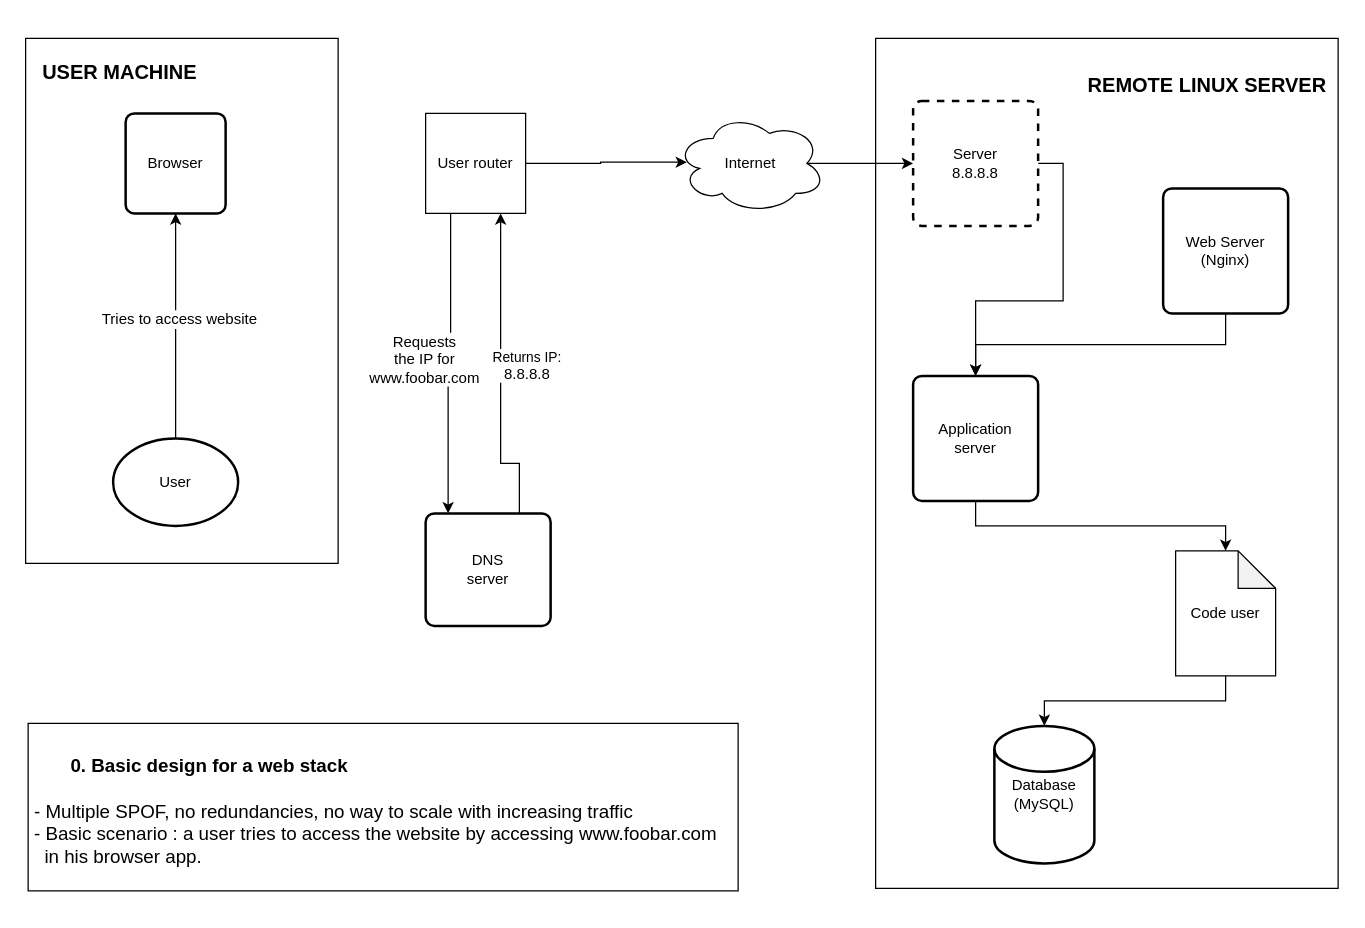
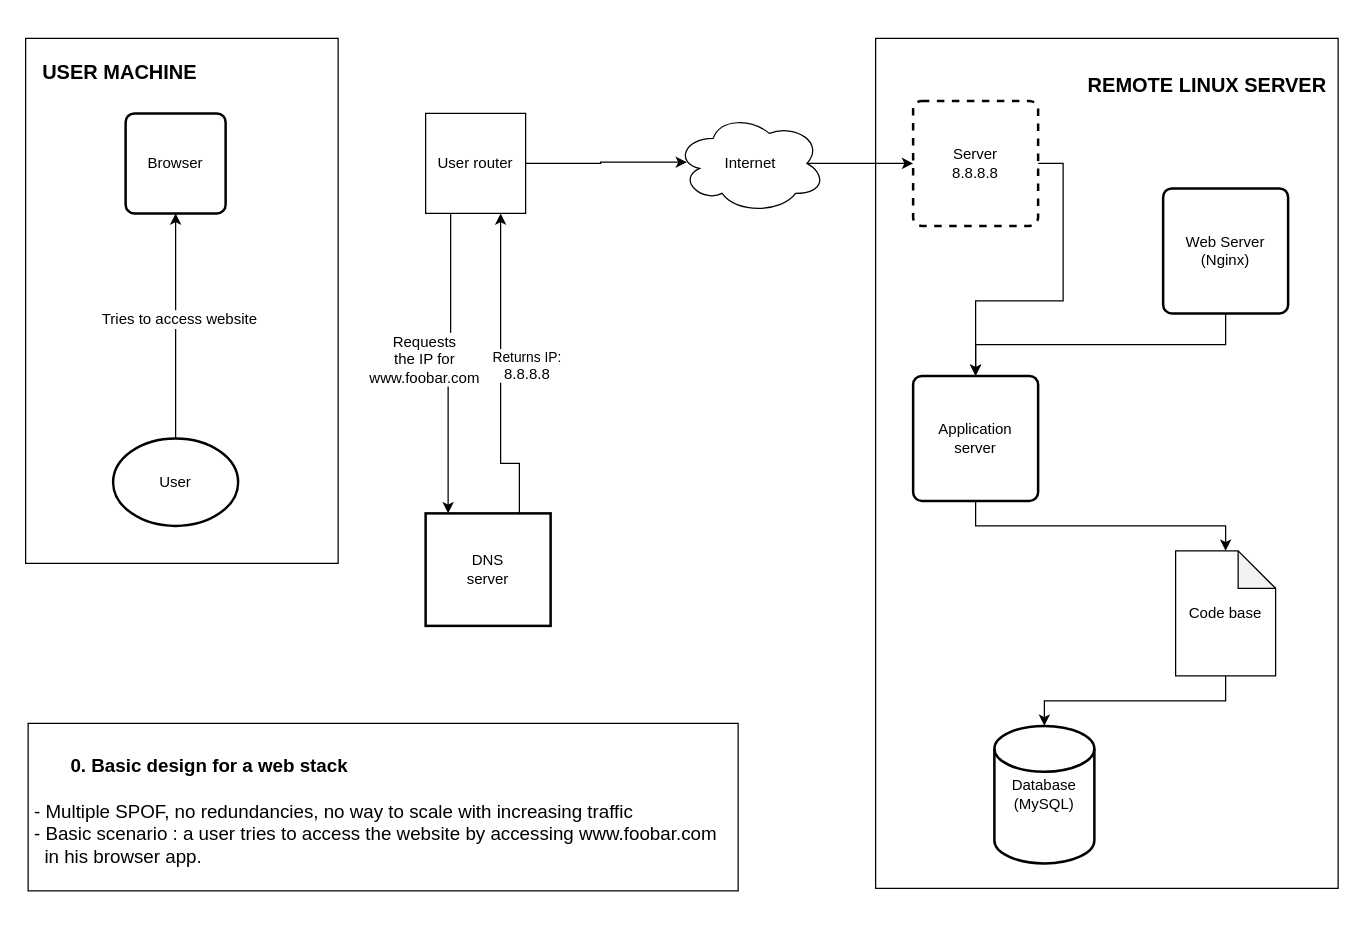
- <mxCell id="13" value="DNS&lt;br&gt;server" style="rounded=1;whiteSpace=wrap;html=1;absoluteArcSize=1;arcSize=14;strokeWidth=2;" vertex="1" parent="1"><mxGeometry x="340" y="410" width="100" height="90" as="geometry" /></mxCell>
+ <mxCell id="13" value="DNS&lt;br&gt;server" style="whiteSpace=wrap;html=1;absoluteArcSize=1;arcSize=14;strokeWidth=2;rounded=0;" vertex="1" parent="1"><mxGeometry x="340" y="410" width="100" height="90" as="geometry" /></mxCell>
- <mxCell id="19" value="Code user" style="shape=note;whiteSpace=wrap;html=1;backgroundOutline=1;darkOpacity=0.05;" vertex="1" parent="1"><mxGeometry x="940" y="440" width="80" height="100" as="geometry" /></mxCell>
+ <mxCell id="19" value="Code base" style="shape=note;whiteSpace=wrap;html=1;backgroundOutline=1;darkOpacity=0.05;" vertex="1" parent="1"><mxGeometry x="940" y="440" width="80" height="100" as="geometry" /></mxCell>
